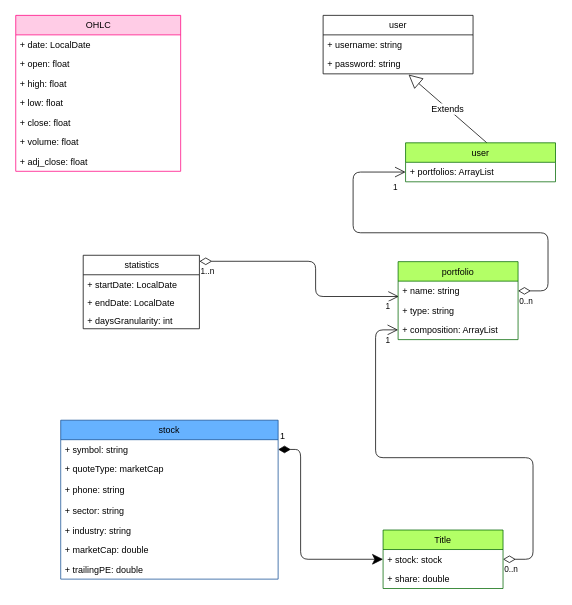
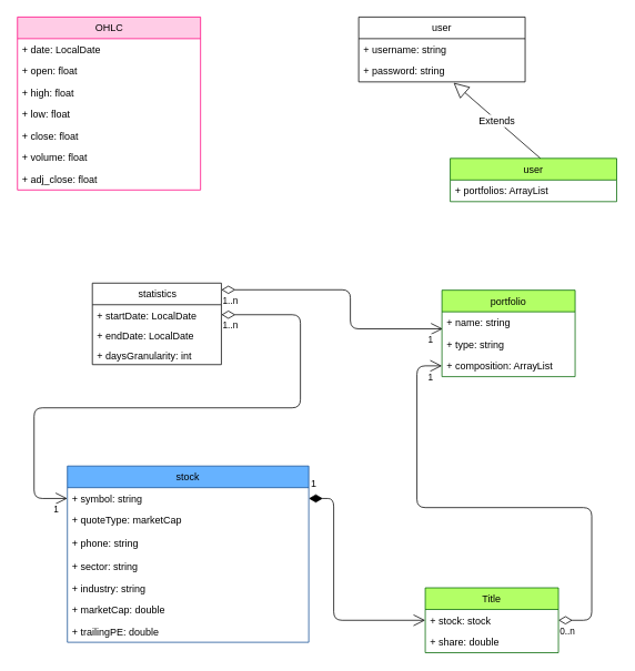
- <mxCell id="6" value="" style="endArrow=open;html=1;endSize=12;startArrow=diamondThin;startSize=14;startFill=0;edgeStyle=orthogonalEdgeStyle;exitX=1;exitY=0.5;exitDx=0;exitDy=0;entryX=0;entryY=0.5;entryDx=0;entryDy=0;" edge="1" parent="1" source="35" target="39"><mxGeometry relative="1" as="geometry"><mxPoint x="240" y="869" as="sourcePoint" /><mxPoint x="580" y="203" as="targetPoint" /><Array as="points"><mxPoint x="730" y="388" /><mxPoint x="730" y="310" /><mxPoint x="470" y="310" /><mxPoint x="470" y="229" /></Array></mxGeometry></mxCell>
- <mxCell id="7" value="0..n" style="edgeLabel;resizable=0;html=1;align=left;verticalAlign=top;" connectable="0" vertex="1" parent="6"><mxGeometry x="-1" relative="1" as="geometry" /></mxCell>
- <mxCell id="8" value="1" style="edgeLabel;resizable=0;html=1;align=right;verticalAlign=top;" connectable="0" vertex="1" parent="6"><mxGeometry x="1" relative="1" as="geometry"><mxPoint x="-9.67" y="7" as="offset" /></mxGeometry></mxCell>
+ <mxCell id="17" value="" style="endArrow=open;html=1;endSize=12;startArrow=diamondThin;startSize=14;startFill=0;edgeStyle=orthogonalEdgeStyle;exitX=1;exitY=0.5;exitDx=0;exitDy=0;entryX=0;entryY=0.5;entryDx=0;entryDy=0;" edge="1" parent="1" source="14" target="24"><mxGeometry relative="1" as="geometry"><mxPoint x="277.015" y="368.032" as="sourcePoint" /><mxPoint x="580.96" y="404.988" as="targetPoint" /><Array as="points"><mxPoint x="360" y="378" /><mxPoint x="360" y="490" /><mxPoint x="40" y="490" /><mxPoint x="40" y="599" /></Array></mxGeometry></mxCell>
+ <mxCell id="18" value="1..n" style="edgeLabel;resizable=0;html=1;align=left;verticalAlign=top;" connectable="0" vertex="1" parent="17"><mxGeometry x="-1" relative="1" as="geometry" /></mxCell>
+ <mxCell id="19" value="1" style="edgeLabel;resizable=0;html=1;align=right;verticalAlign=top;" connectable="0" vertex="1" parent="17"><mxGeometry x="1" relative="1" as="geometry"><mxPoint x="-9.83" as="offset" /></mxGeometry></mxCell>
- <mxCell id="5" value="1" style="endArrow=classic;html=1;endSize=12;startArrow=diamondThin;startSize=14;startFill=1;edgeStyle=orthogonalEdgeStyle;align=left;verticalAlign=bottom;fontSize=12;entryX=0;entryY=0.5;entryDx=0;entryDy=0;exitX=1;exitY=0.5;exitDx=0;exitDy=0;" edge="1" parent="1" source="24" target="21"><mxGeometry x="-0.99" y="9" relative="1" as="geometry"><mxPoint x="370" y="386.5" as="sourcePoint" /><mxPoint x="440" y="1116.5" as="targetPoint" /><Array as="points"><mxPoint x="400" y="599.5" /><mxPoint x="400" y="745.5" /></Array><mxPoint as="offset" /></mxGeometry></mxCell>
+ <mxCell id="5" value="1" style="endArrow=open;html=1;endSize=12;startArrow=diamondThin;startSize=14;startFill=1;edgeStyle=orthogonalEdgeStyle;align=left;verticalAlign=bottom;fontSize=12;entryX=0;entryY=0.5;entryDx=0;entryDy=0;exitX=1;exitY=0.5;exitDx=0;exitDy=0;" edge="1" parent="1" source="24" target="21"><mxGeometry x="-0.99" y="9" relative="1" as="geometry"><mxPoint x="370" y="386.5" as="sourcePoint" /><mxPoint x="440" y="1116.5" as="targetPoint" /><Array as="points"><mxPoint x="400" y="599.5" /><mxPoint x="400" y="745.5" /></Array><mxPoint as="offset" /></mxGeometry></mxCell>
